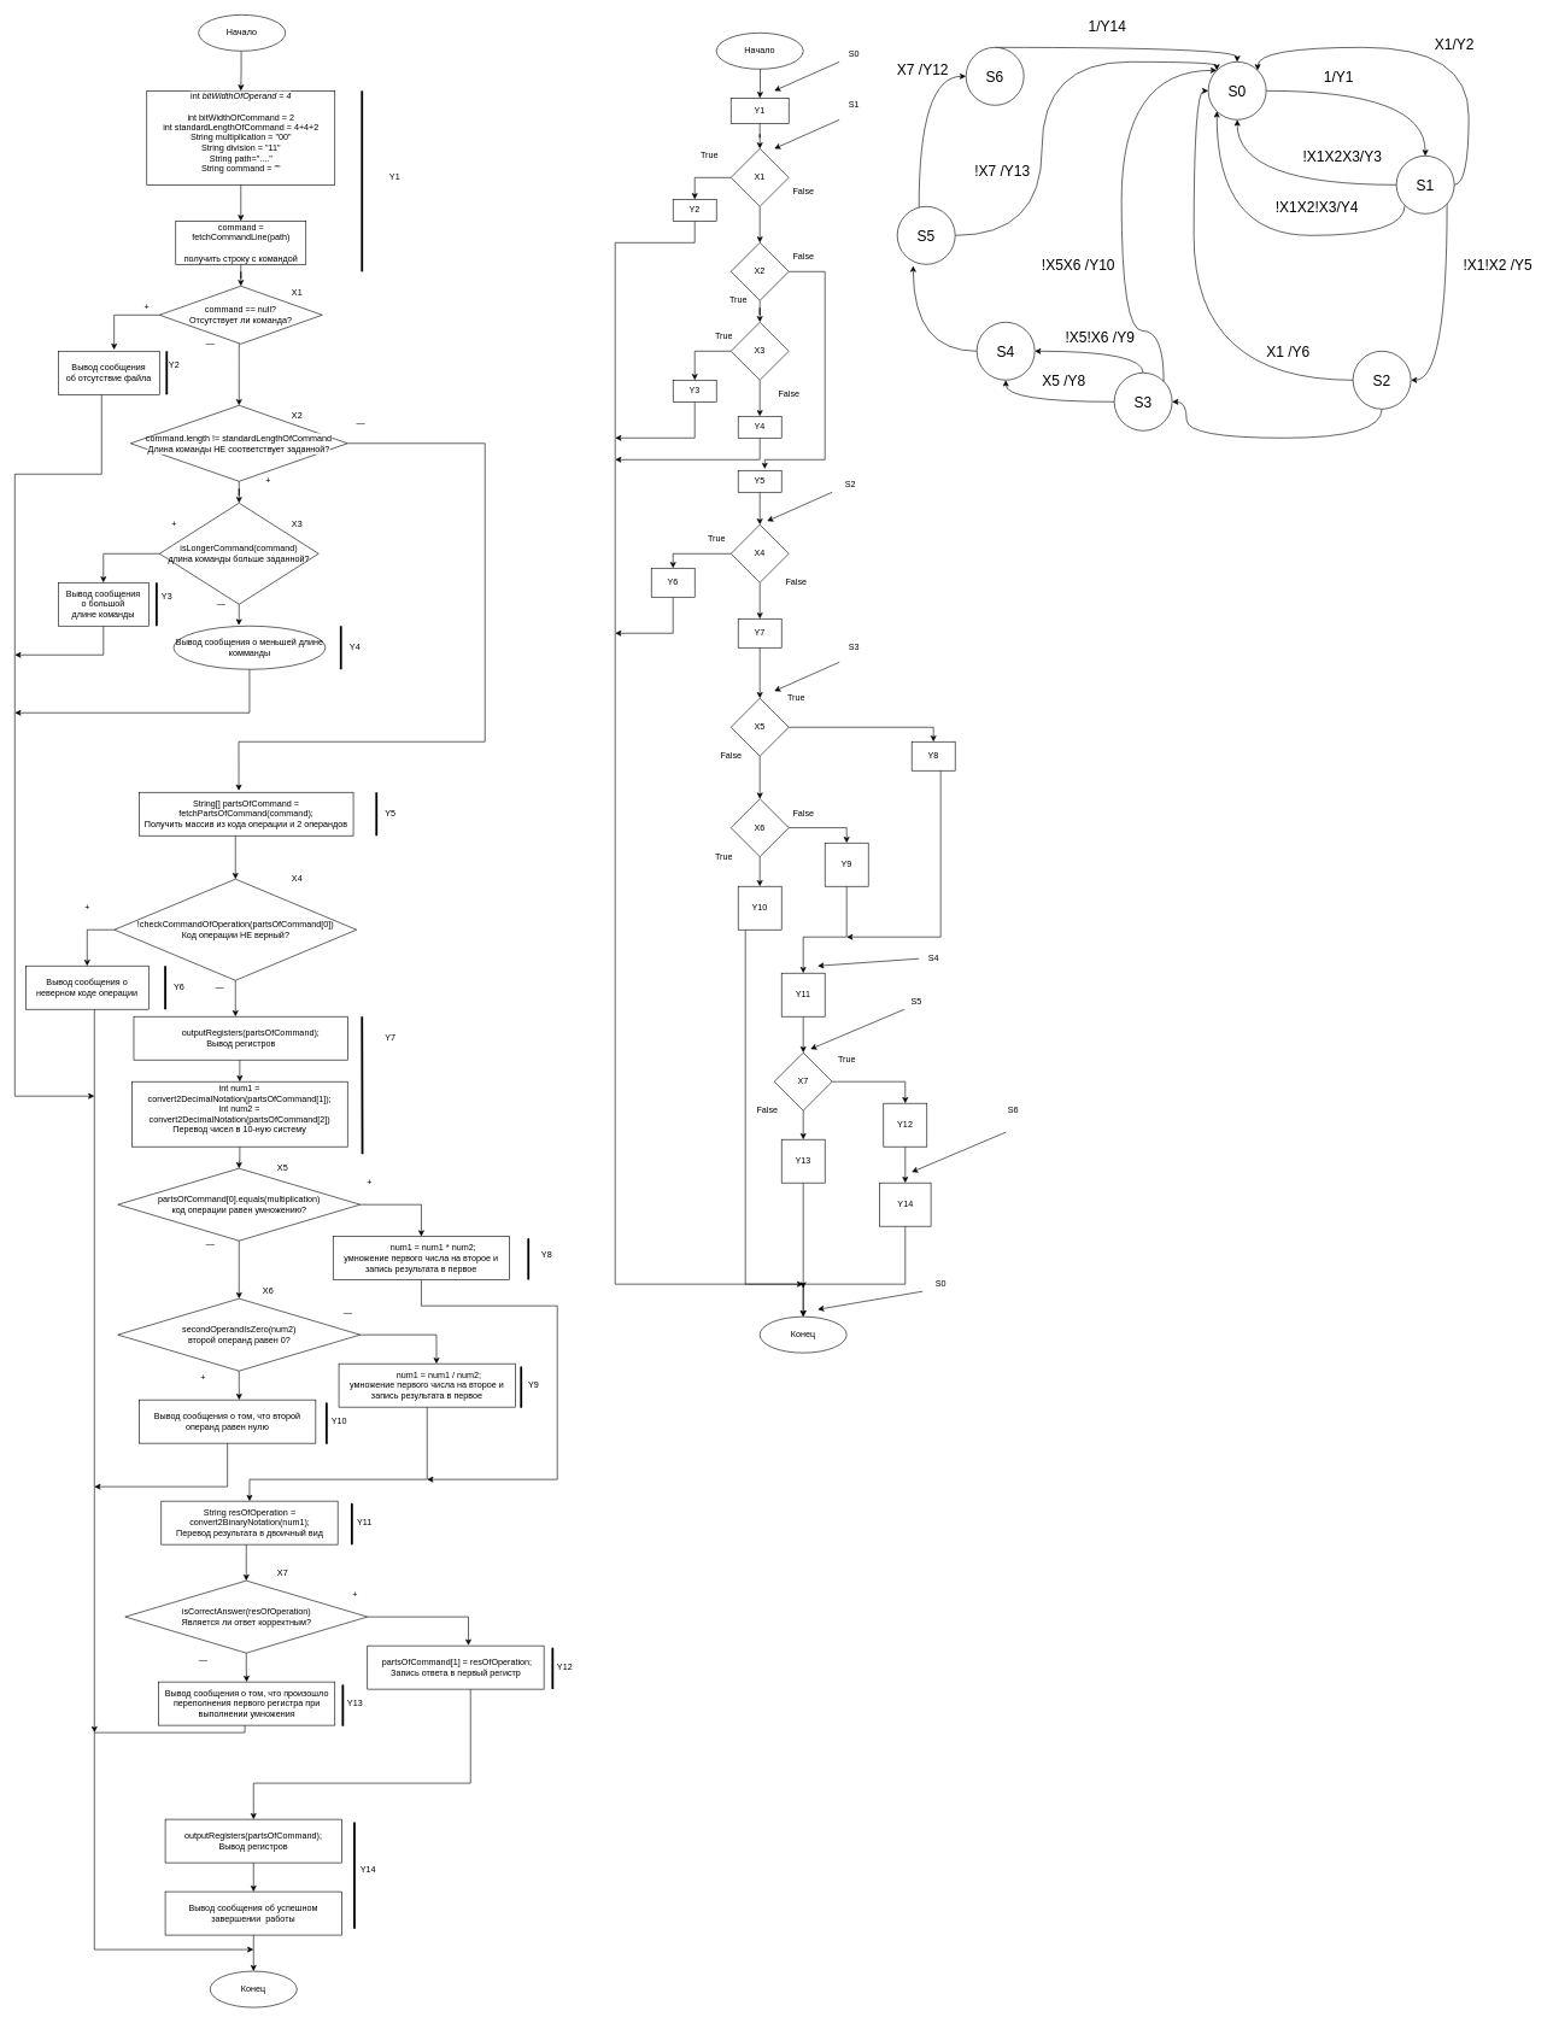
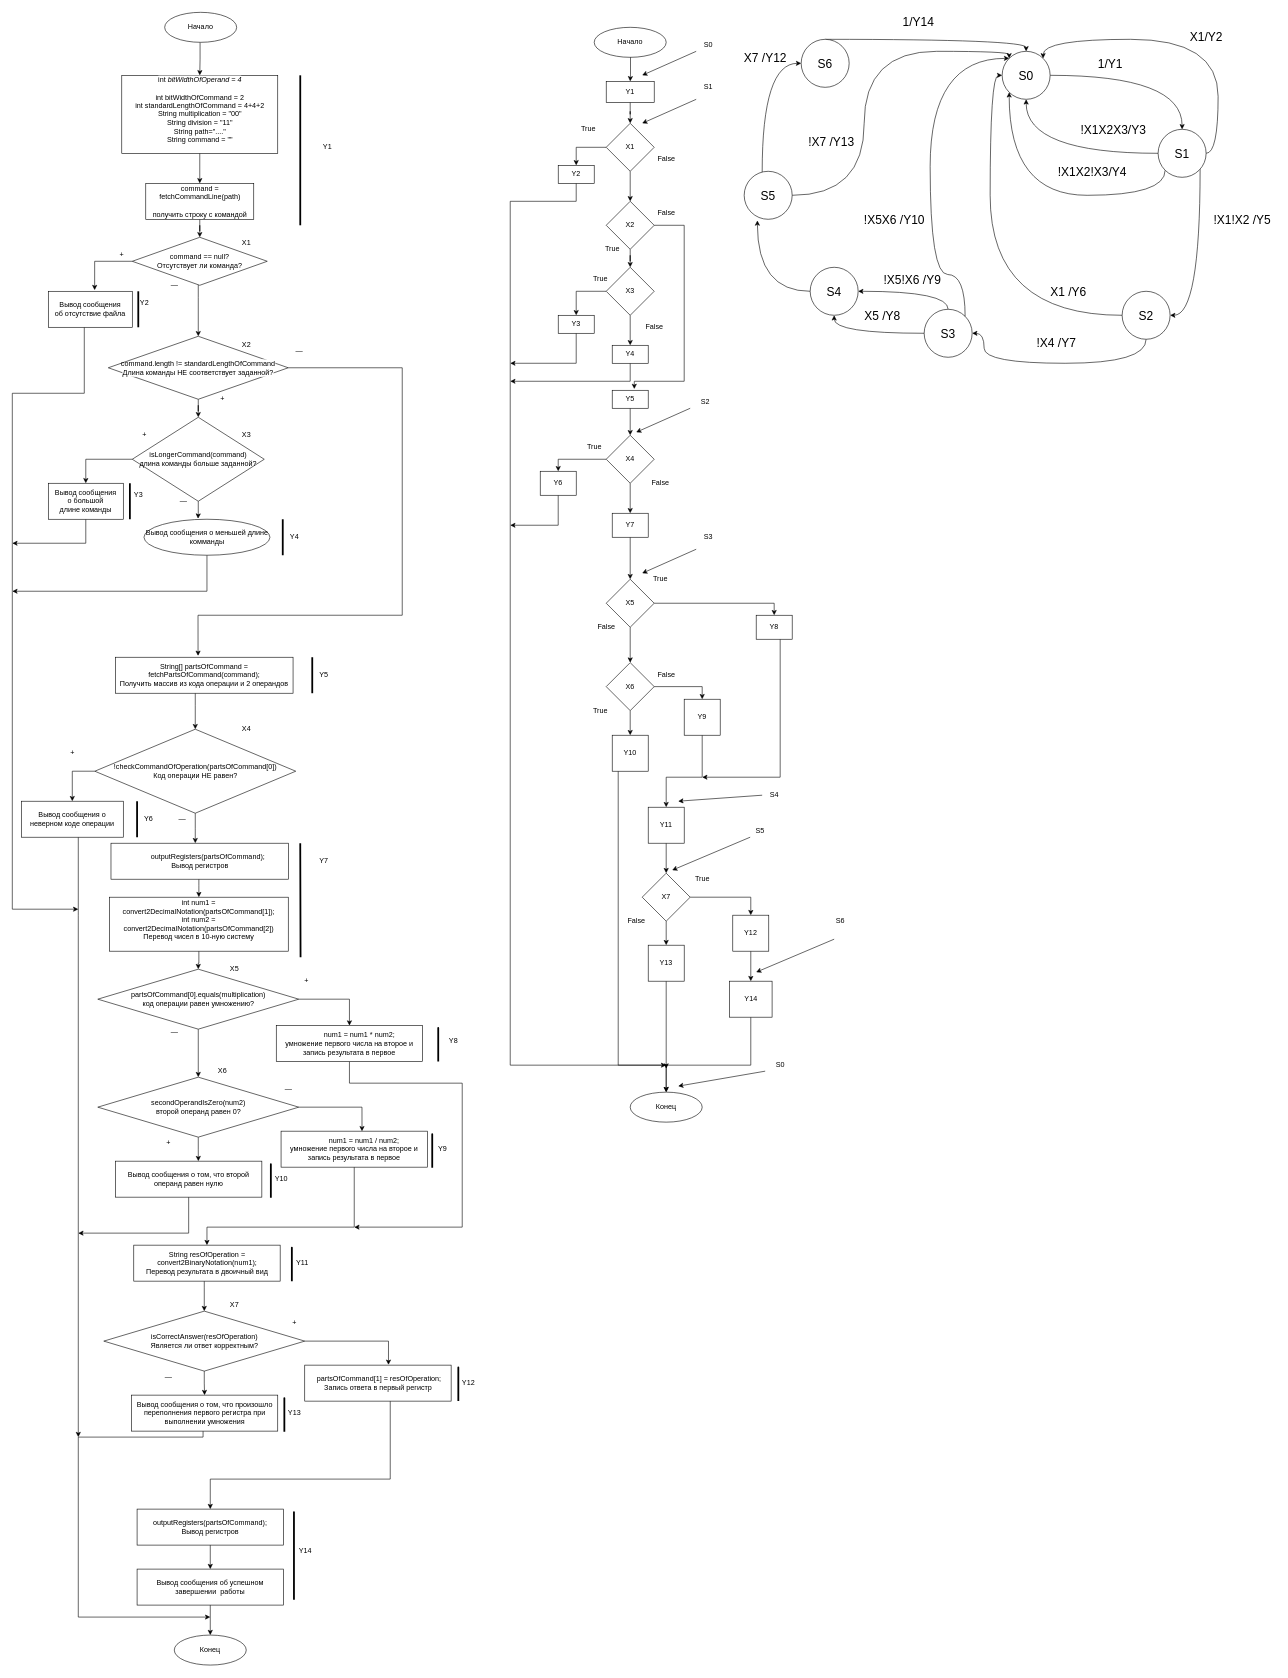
+ <mxCell id="213" value="&lt;font style=&quot;font-size: 20px&quot;&gt;!X4 /Y7&lt;/font&gt;" style="text;html=1;align=center;verticalAlign=middle;resizable=0;points=[];autosize=1;" parent="1" vertex="1"><mxGeometry x="1720" y="560" width="80" height="20" as="geometry" /></mxCell>
- <mxCell id="33" value="&lt;div&gt;!checkCommandOfOperation(partsOfCommand[0])&lt;/div&gt;&lt;div&gt;Код операции НЕ верный?&lt;br&gt;&lt;/div&gt;" style="rhombus;whiteSpace=wrap;html=1;" parent="1" vertex="1"><mxGeometry x="157.5" y="1215" width="335" height="140" as="geometry" /></mxCell>
+ <mxCell id="33" value="&lt;div&gt;!checkCommandOfOperation(partsOfCommand[0])&lt;/div&gt;&lt;div&gt;Код операции НЕ равен?&lt;br&gt;&lt;/div&gt;" style="rhombus;whiteSpace=wrap;html=1;" parent="1" vertex="1"><mxGeometry x="157.5" y="1215" width="335" height="140" as="geometry" /></mxCell>
